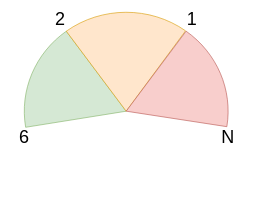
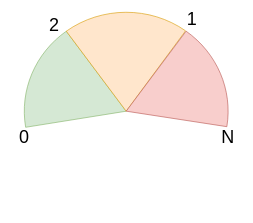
- <mxCell id="6" value="2" style="text;html=1;strokeColor=none;fillColor=none;align=center;verticalAlign=middle;whiteSpace=wrap;rounded=0;fontSize=30;" vertex="1" parent="1"><mxGeometry x="80" y="20" width="40" height="20" as="geometry" /></mxCell>
+ <mxCell id="6" value="2" style="text;html=1;strokeColor=none;fillColor=none;align=center;verticalAlign=middle;whiteSpace=wrap;rounded=0;fontSize=30;" vertex="1" parent="1"><mxGeometry x="70" y="30" width="40" height="20" as="geometry" /></mxCell>
- <mxCell id="5" value="6" style="text;html=1;strokeColor=none;fillColor=none;align=center;verticalAlign=middle;whiteSpace=wrap;rounded=0;fontSize=30;" vertex="1" parent="1"><mxGeometry x="20" y="217" width="40" height="20" as="geometry" /></mxCell>
+ <mxCell id="5" value="0" style="text;html=1;strokeColor=none;fillColor=none;align=center;verticalAlign=middle;whiteSpace=wrap;rounded=0;fontSize=30;" vertex="1" parent="1"><mxGeometry x="20" y="217" width="40" height="20" as="geometry" /></mxCell>
